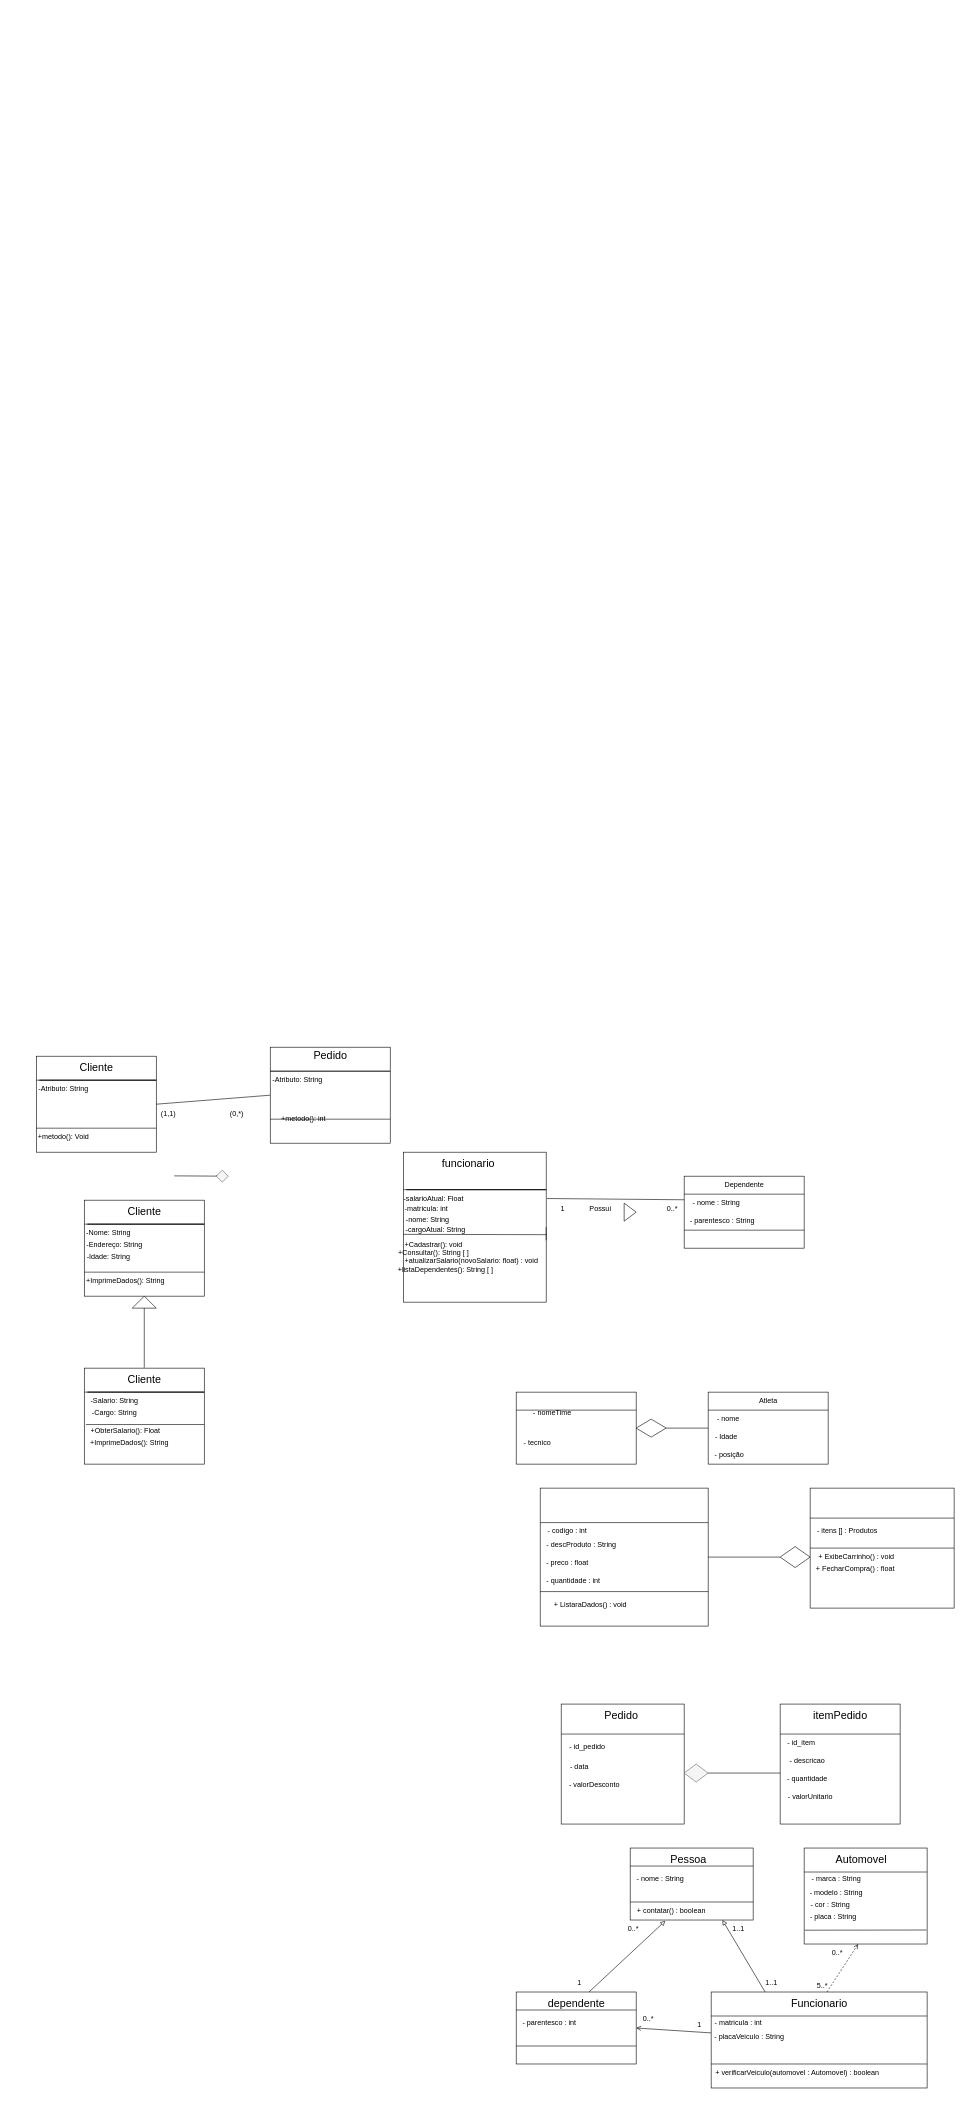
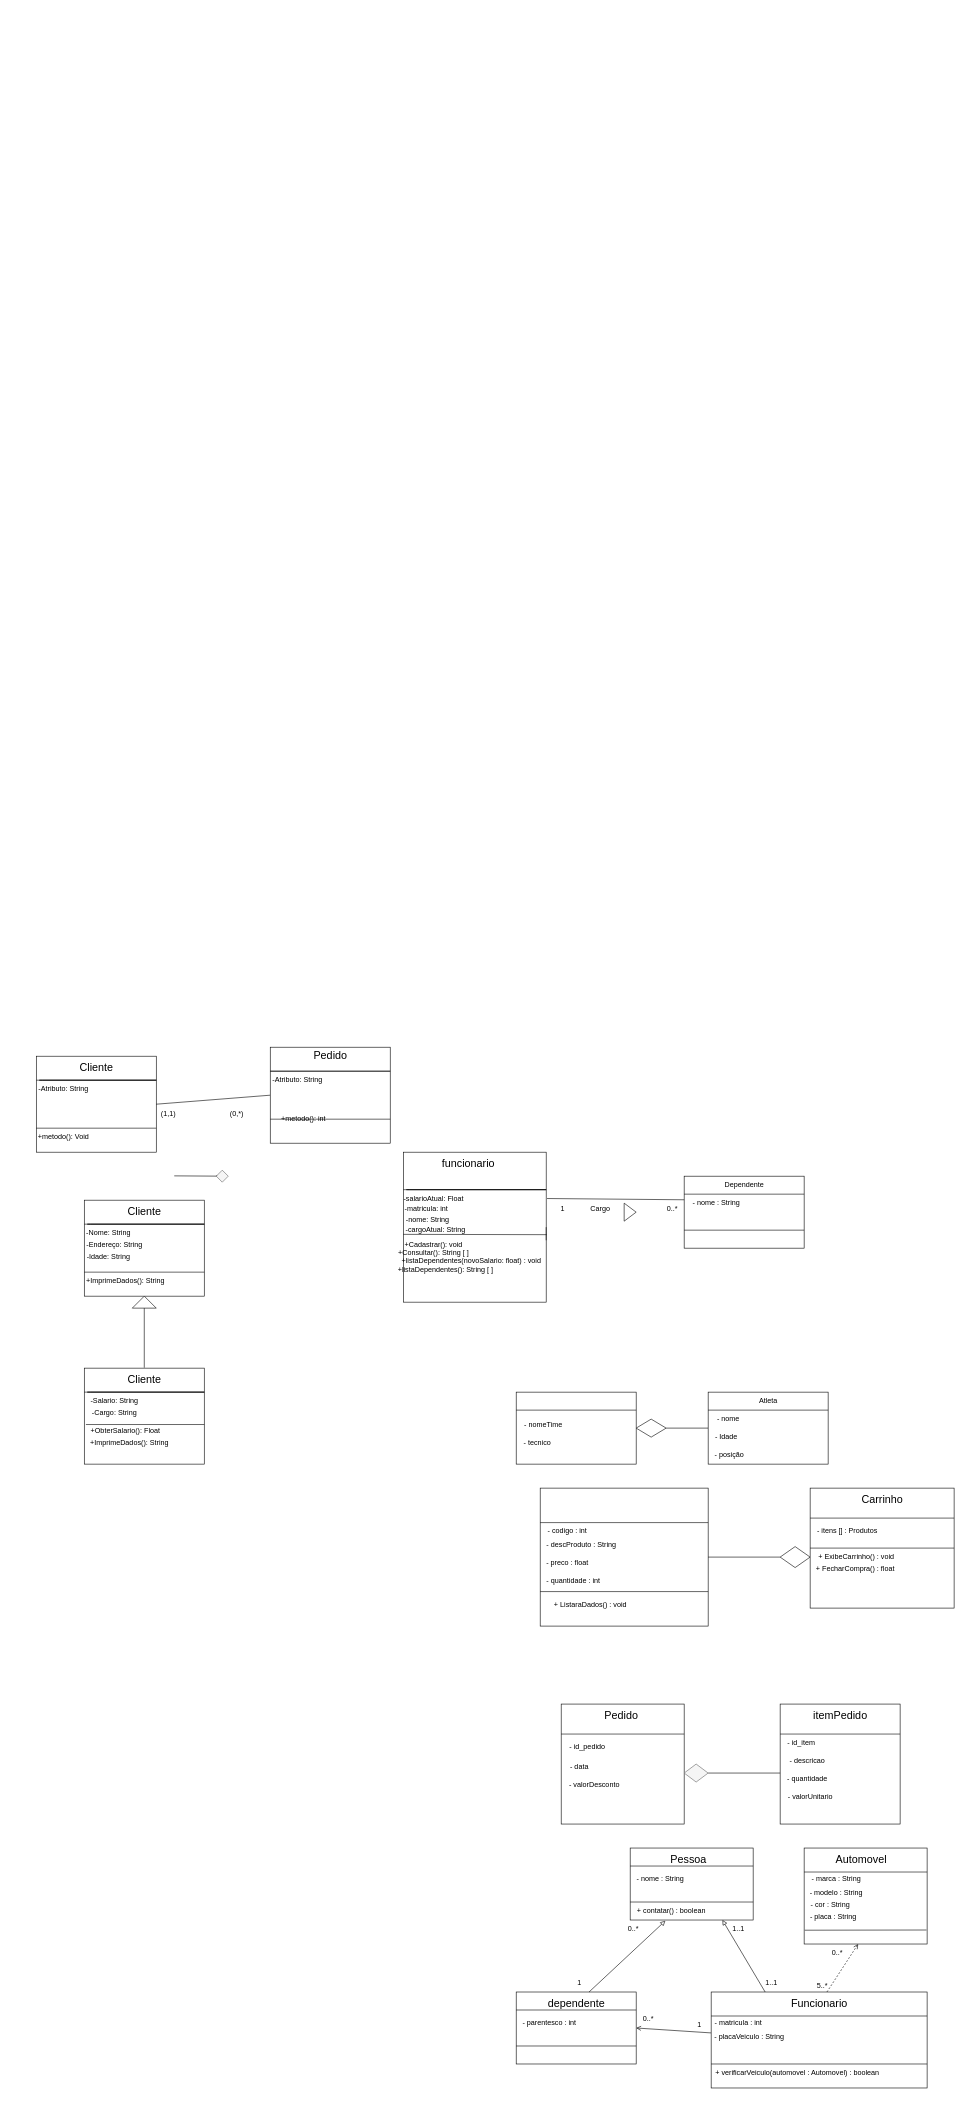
- <mxCell id="75" value="Possui" style="text;html=1;align=center;verticalAlign=middle;resizable=0;points=[];autosize=1;strokeColor=none;fillColor=none;fontSize=12;" vertex="1" parent="1"><mxGeometry x="970" y="2000" width="60" height="30" as="geometry" /></mxCell>
+ <mxCell id="75" value="Cargo" style="text;html=1;align=center;verticalAlign=middle;resizable=0;points=[];autosize=1;strokeColor=none;fillColor=none;fontSize=12;" vertex="1" parent="1"><mxGeometry x="970" y="2000" width="60" height="30" as="geometry" /></mxCell>
- <mxCell id="70" value="- parentesco : String&amp;nbsp;" style="text;html=1;align=center;verticalAlign=middle;resizable=0;points=[];autosize=1;strokeColor=none;fillColor=none;fontSize=12;" vertex="1" parent="65"><mxGeometry y="60" width="130" height="30" as="geometry" /></mxCell>
- <mxCell id="63" value="+atualizarSalario(novoSalario: float) : void" style="text;html=1;align=center;verticalAlign=middle;resizable=0;points=[];autosize=1;strokeColor=none;fillColor=none;fontSize=12;" vertex="1" parent="50"><mxGeometry x="-2.22e-14" y="166.669" width="250" height="30" as="geometry" /></mxCell>
+ <mxCell id="63" value="+listaDependentes(novoSalario: float) : void" style="text;html=1;align=center;verticalAlign=middle;resizable=0;points=[];autosize=1;strokeColor=none;fillColor=none;fontSize=12;" vertex="1" parent="50"><mxGeometry x="-2.22e-14" y="166.669" width="250" height="30" as="geometry" /></mxCell>
- <mxCell id="79" value="- nomeTime" style="text;html=1;align=center;verticalAlign=middle;resizable=0;points=[];autosize=1;strokeColor=none;fillColor=none;fontSize=12;" vertex="1" parent="1"><mxGeometry x="875" y="2340" width="90" height="30" as="geometry" /></mxCell>
+ <mxCell id="79" value="- nomeTime" style="text;html=1;align=center;verticalAlign=middle;resizable=0;points=[];autosize=1;strokeColor=none;fillColor=none;fontSize=12;" vertex="1" parent="1"><mxGeometry x="860" y="2360" width="90" height="30" as="geometry" /></mxCell>
+ <mxCell id="101" value="&lt;font style=&quot;font-size: 18px;&quot;&gt;Carrinho&lt;/font&gt;" style="text;html=1;align=center;verticalAlign=middle;resizable=0;points=[];autosize=1;strokeColor=none;fillColor=none;fontSize=12;" vertex="1" parent="1"><mxGeometry x="1425" y="2480" width="90" height="40" as="geometry" /></mxCell>
